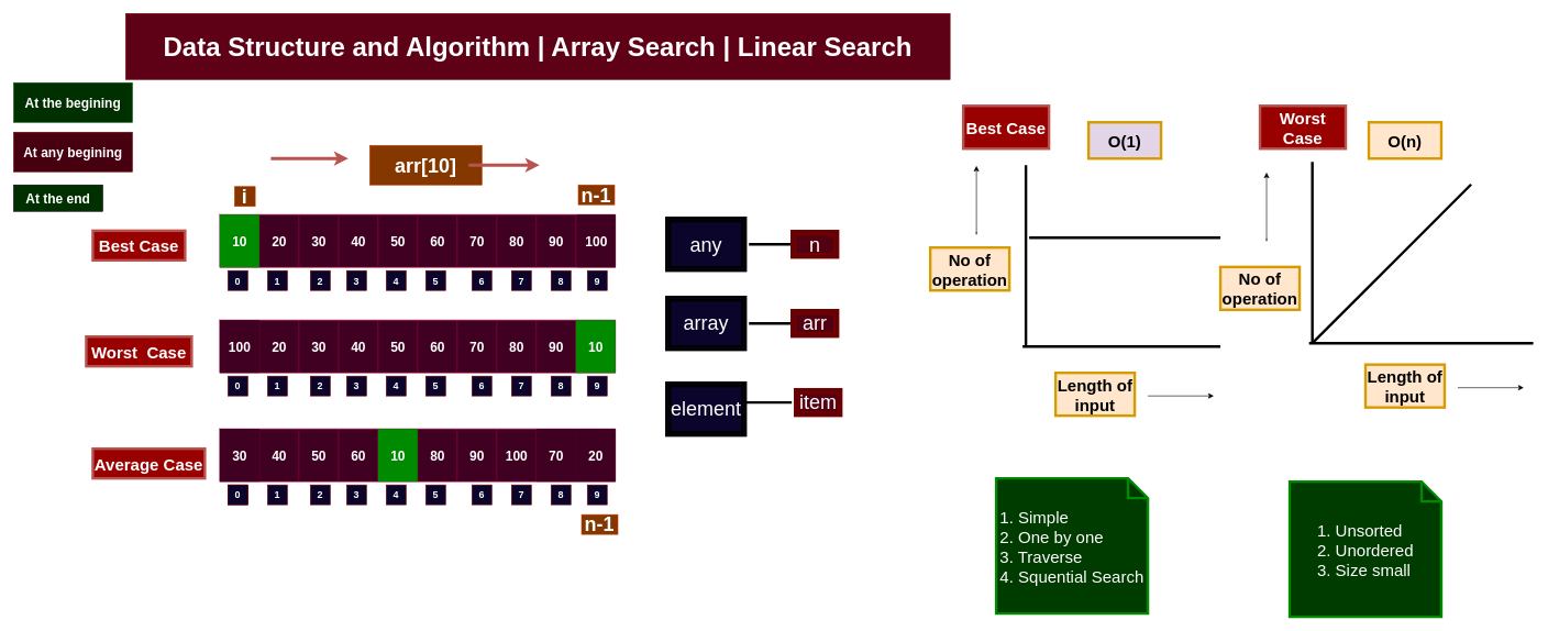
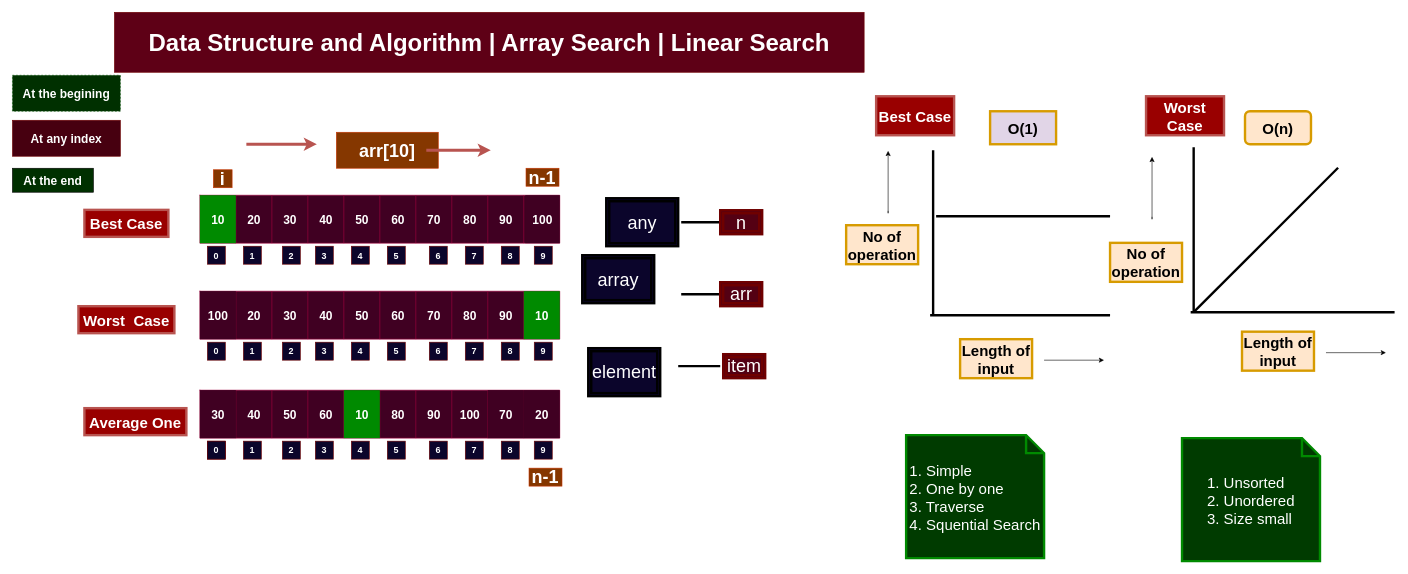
- <mxCell id="3" value="At the begining" style="rounded=0;whiteSpace=wrap;html=1;fontSize=20;fillColor=#003000;fontColor=#ffffff;fontStyle=1;strokeColor=#005700;" parent="1" vertex="1"><mxGeometry x="20" y="125" width="180" height="60" as="geometry" /></mxCell>
+ <mxCell id="3" value="At the begining" style="rounded=0;whiteSpace=wrap;html=1;fontSize=20;fillColor=#003000;fontColor=#ffffff;fontStyle=1;strokeColor=#005700;dashed=1;" parent="1" vertex="1"><mxGeometry x="20" y="125" width="180" height="60" as="geometry" /></mxCell>
- <mxCell id="97" value="O(n)" style="rounded=0;whiteSpace=wrap;html=1;fontSize=25;strokeWidth=4;fillColor=#ffe6cc;strokeColor=#d79b00;fontStyle=1" vertex="1" parent="1"><mxGeometry x="2075" y="185" width="110" height="55" as="geometry" /></mxCell>
+ <mxCell id="97" value="O(n)" style="whiteSpace=wrap;html=1;fontSize=25;strokeWidth=4;fillColor=#ffe6cc;strokeColor=#d79b00;fontStyle=1;rounded=1;" vertex="1" parent="1"><mxGeometry x="2075" y="185" width="110" height="55" as="geometry" /></mxCell>
- <mxCell id="4" value="At any begining" style="rounded=0;whiteSpace=wrap;html=1;fontSize=20;fillColor=#470010;fontColor=#ffffff;fontStyle=1;strokeColor=#6F0000;" parent="1" vertex="1"><mxGeometry x="20" y="200" width="180" height="60" as="geometry" /></mxCell>
+ <mxCell id="4" value="At any index" style="rounded=0;whiteSpace=wrap;html=1;fontSize=20;fillColor=#470010;fontColor=#ffffff;fontStyle=1;strokeColor=#6F0000;" parent="1" vertex="1"><mxGeometry x="20" y="200" width="180" height="60" as="geometry" /></mxCell>
- <mxCell id="83" value="&lt;span style=&quot;font-size: 30px&quot;&gt;array&lt;/span&gt;" style="shape=ext;double=1;rounded=0;whiteSpace=wrap;html=1;fontSize=15;fontColor=#FFFFFF;strokeWidth=4;fillColor=#0B052B;" parent="1" vertex="1"><mxGeometry x="1010" y="450" width="120" height="80" as="geometry" /></mxCell>
+ <mxCell id="83" value="&lt;span style=&quot;font-size: 30px&quot;&gt;array&lt;/span&gt;" style="shape=ext;double=1;rounded=0;whiteSpace=wrap;html=1;fontSize=15;fontColor=#FFFFFF;strokeWidth=4;fillColor=#0B052B;" parent="1" vertex="1"><mxGeometry x="970" y="425" width="120" height="80" as="geometry" /></mxCell>
- <mxCell id="8" value="&lt;span style=&quot;font-size: 30px&quot;&gt;element&lt;/span&gt;" style="shape=ext;double=1;rounded=0;whiteSpace=wrap;html=1;fontSize=15;fontColor=#FFFFFF;strokeWidth=4;fillColor=#0B052B;" parent="1" vertex="1"><mxGeometry x="1010" y="580" width="120" height="80" as="geometry" /></mxCell>
+ <mxCell id="8" value="&lt;span style=&quot;font-size: 30px&quot;&gt;element&lt;/span&gt;" style="shape=ext;double=1;rounded=0;whiteSpace=wrap;html=1;fontSize=15;fontColor=#FFFFFF;strokeWidth=4;fillColor=#0B052B;" parent="1" vertex="1"><mxGeometry x="980" y="580" width="120" height="80" as="geometry" /></mxCell>
- <mxCell id="109" value="Average Case" style="rounded=0;whiteSpace=wrap;html=1;fontSize=25;strokeWidth=4;fillColor=#990000;strokeColor=#b85450;fontStyle=1;fontColor=#FFFFFF;" vertex="1" parent="1"><mxGeometry x="140" y="680" width="170" height="45" as="geometry" /></mxCell>
+ <mxCell id="109" value="Average One" style="rounded=0;whiteSpace=wrap;html=1;fontSize=25;strokeWidth=4;fillColor=#990000;strokeColor=#b85450;fontStyle=1;fontColor=#FFFFFF;" vertex="1" parent="1"><mxGeometry x="140" y="680" width="170" height="45" as="geometry" /></mxCell>
- <mxCell id="110" value="&lt;div style=&quot;text-align: left&quot;&gt;&lt;span&gt;1. Unsorted&lt;/span&gt;&lt;/div&gt;&lt;div style=&quot;text-align: left&quot;&gt;&lt;span&gt;2. Unordered&lt;/span&gt;&lt;/div&gt;&lt;div style=&quot;text-align: left&quot;&gt;&lt;span&gt;3. Size small&lt;/span&gt;&lt;/div&gt;" style="shape=note;whiteSpace=wrap;html=1;backgroundOutline=1;darkOpacity=0.05;fontSize=25;fontColor=#FFFFFF;strokeColor=#008A00;strokeWidth=4;fillColor=#003B00;" vertex="1" parent="1"><mxGeometry x="1955" y="730" width="230" height="205" as="geometry" /></mxCell>
+ <mxCell id="110" value="&lt;div style=&quot;text-align: left&quot;&gt;&lt;span&gt;1. Unsorted&lt;/span&gt;&lt;/div&gt;&lt;div style=&quot;text-align: left&quot;&gt;&lt;span&gt;2. Unordered&lt;/span&gt;&lt;/div&gt;&lt;div style=&quot;text-align: left&quot;&gt;&lt;span&gt;3. Size small&lt;/span&gt;&lt;/div&gt;" style="shape=note;whiteSpace=wrap;html=1;backgroundOutline=1;darkOpacity=0.05;fontSize=25;fontColor=#FFFFFF;strokeColor=#008A00;strokeWidth=4;fillColor=#003B00;" vertex="1" parent="1"><mxGeometry x="1970" y="730" width="230" height="205" as="geometry" /></mxCell>
